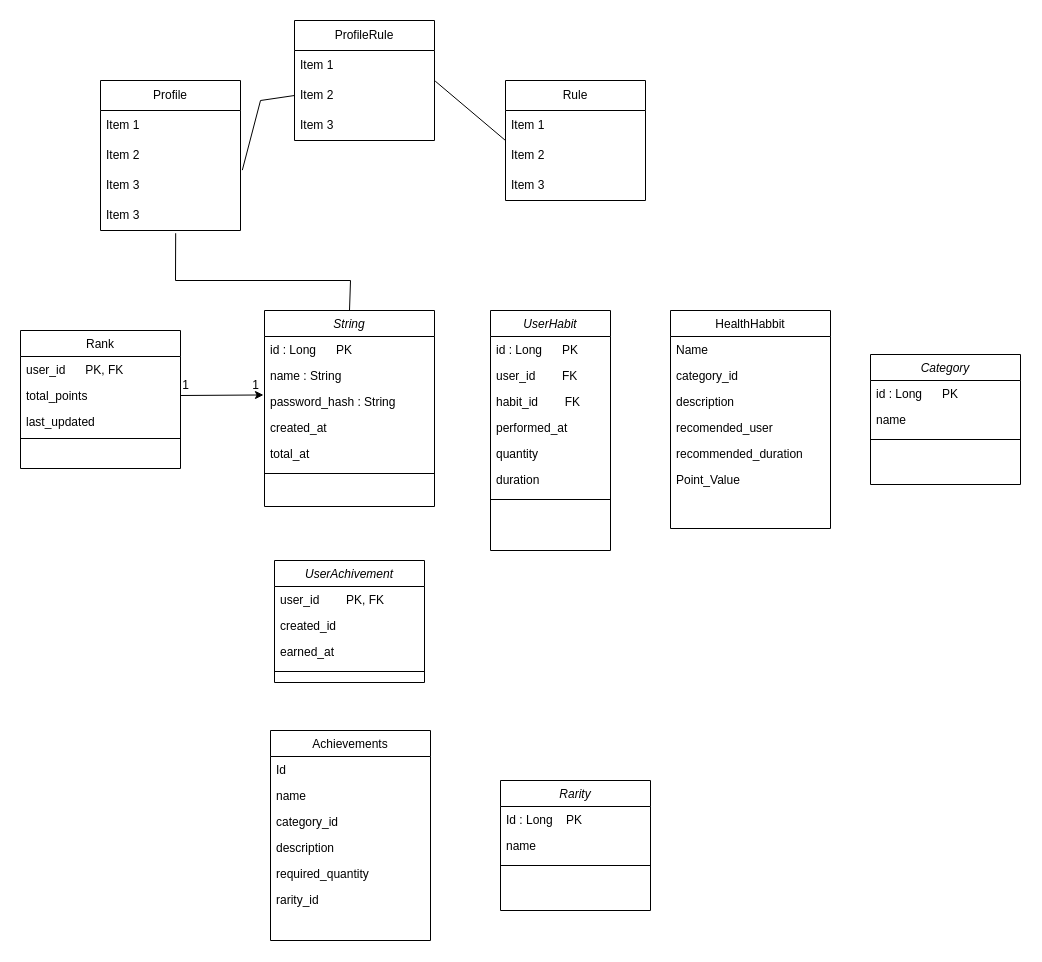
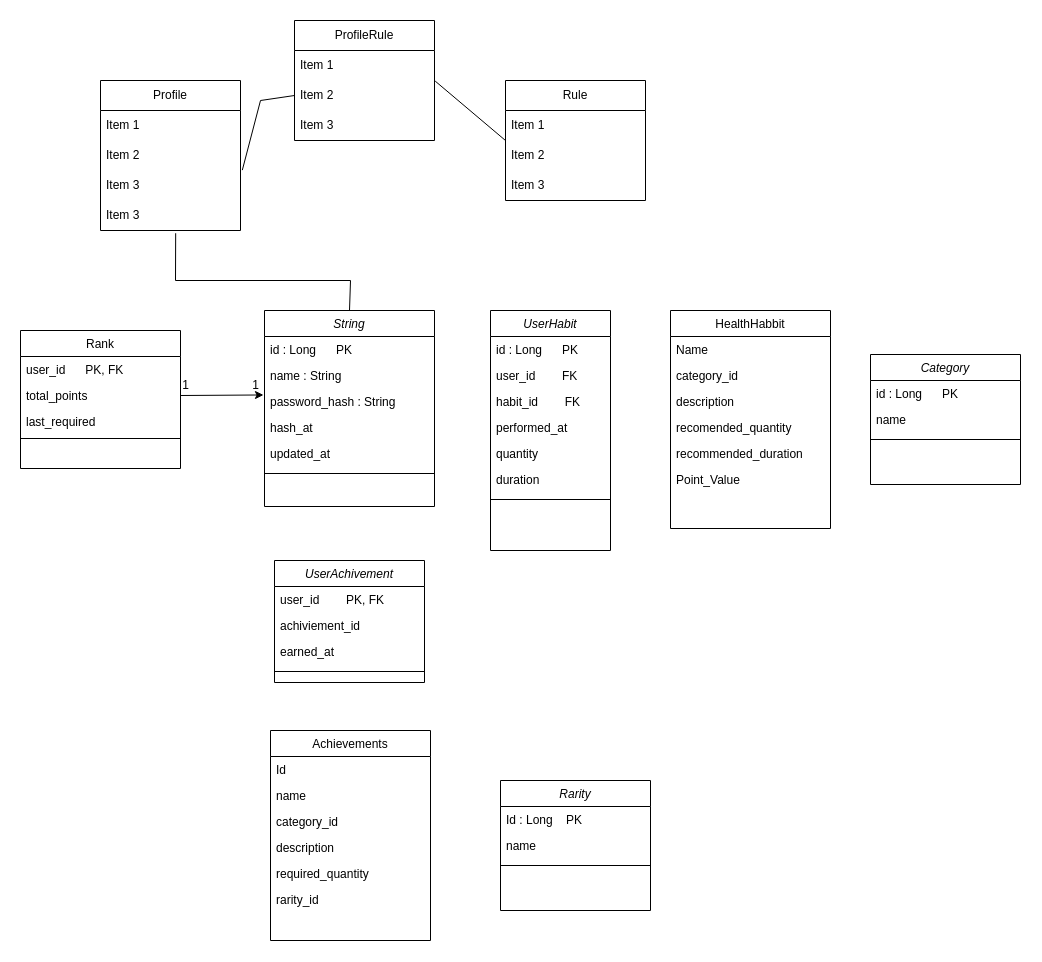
- <mxCell id="12" value="last_updated" style="text;align=left;verticalAlign=top;spacingLeft=4;spacingRight=4;overflow=hidden;rotatable=0;points=[[0,0.5],[1,0.5]];portConstraint=eastwest;rounded=0;shadow=0;html=0;" parent="9" vertex="1"><mxGeometry y="78" width="160" height="26" as="geometry" /></mxCell>
+ <mxCell id="12" value="last_required" style="text;align=left;verticalAlign=top;spacingLeft=4;spacingRight=4;overflow=hidden;rotatable=0;points=[[0,0.5],[1,0.5]];portConstraint=eastwest;rounded=0;shadow=0;html=0;" parent="9" vertex="1"><mxGeometry y="78" width="160" height="26" as="geometry" /></mxCell>
- <mxCell id="6" value="created_at" style="text;align=left;verticalAlign=top;spacingLeft=4;spacingRight=4;overflow=hidden;rotatable=0;points=[[0,0.5],[1,0.5]];portConstraint=eastwest;rounded=0;shadow=0;html=0;" parent="2" vertex="1"><mxGeometry y="104" width="170" height="26" as="geometry" /></mxCell>
+ <mxCell id="6" value="hash_at" style="text;align=left;verticalAlign=top;spacingLeft=4;spacingRight=4;overflow=hidden;rotatable=0;points=[[0,0.5],[1,0.5]];portConstraint=eastwest;rounded=0;shadow=0;html=0;" parent="2" vertex="1"><mxGeometry y="104" width="170" height="26" as="geometry" /></mxCell>
- <mxCell id="18" value="recomended_user" style="text;align=left;verticalAlign=top;spacingLeft=4;spacingRight=4;overflow=hidden;rotatable=0;points=[[0,0.5],[1,0.5]];portConstraint=eastwest;rounded=0;shadow=0;html=0;" parent="14" vertex="1"><mxGeometry y="104" width="160" height="26" as="geometry" /></mxCell>
+ <mxCell id="18" value="recomended_quantity" style="text;align=left;verticalAlign=top;spacingLeft=4;spacingRight=4;overflow=hidden;rotatable=0;points=[[0,0.5],[1,0.5]];portConstraint=eastwest;rounded=0;shadow=0;html=0;" parent="14" vertex="1"><mxGeometry y="104" width="160" height="26" as="geometry" /></mxCell>
- <mxCell id="7" value="total_at" style="text;align=left;verticalAlign=top;spacingLeft=4;spacingRight=4;overflow=hidden;rotatable=0;points=[[0,0.5],[1,0.5]];portConstraint=eastwest;" parent="2" vertex="1"><mxGeometry y="130" width="170" height="26" as="geometry" /></mxCell>
+ <mxCell id="7" value="updated_at" style="text;align=left;verticalAlign=top;spacingLeft=4;spacingRight=4;overflow=hidden;rotatable=0;points=[[0,0.5],[1,0.5]];portConstraint=eastwest;" parent="2" vertex="1"><mxGeometry y="130" width="170" height="26" as="geometry" /></mxCell>
- <mxCell id="38" value="created_id" style="text;align=left;verticalAlign=top;spacingLeft=4;spacingRight=4;overflow=hidden;rotatable=0;points=[[0,0.5],[1,0.5]];portConstraint=eastwest;rounded=0;shadow=0;html=0;" parent="36" vertex="1"><mxGeometry y="52" width="150" height="26" as="geometry" /></mxCell>
+ <mxCell id="38" value="achiviement_id" style="text;align=left;verticalAlign=top;spacingLeft=4;spacingRight=4;overflow=hidden;rotatable=0;points=[[0,0.5],[1,0.5]];portConstraint=eastwest;rounded=0;shadow=0;html=0;" parent="36" vertex="1"><mxGeometry y="52" width="150" height="26" as="geometry" /></mxCell>
